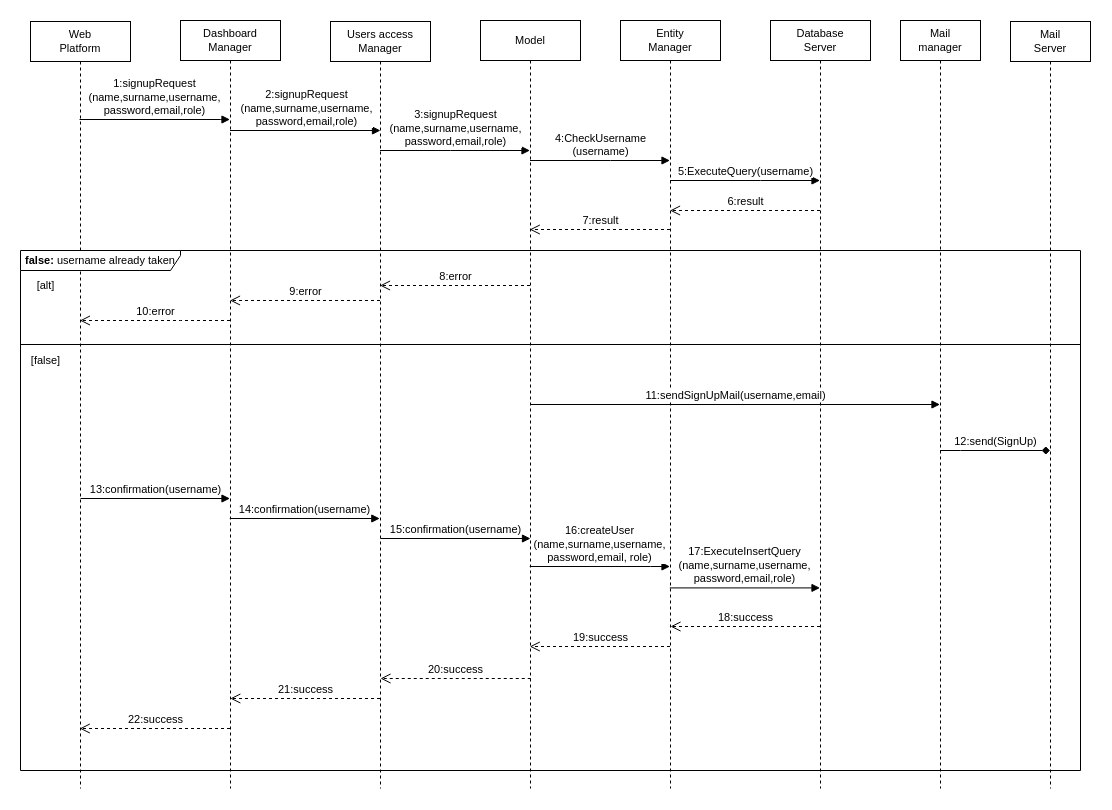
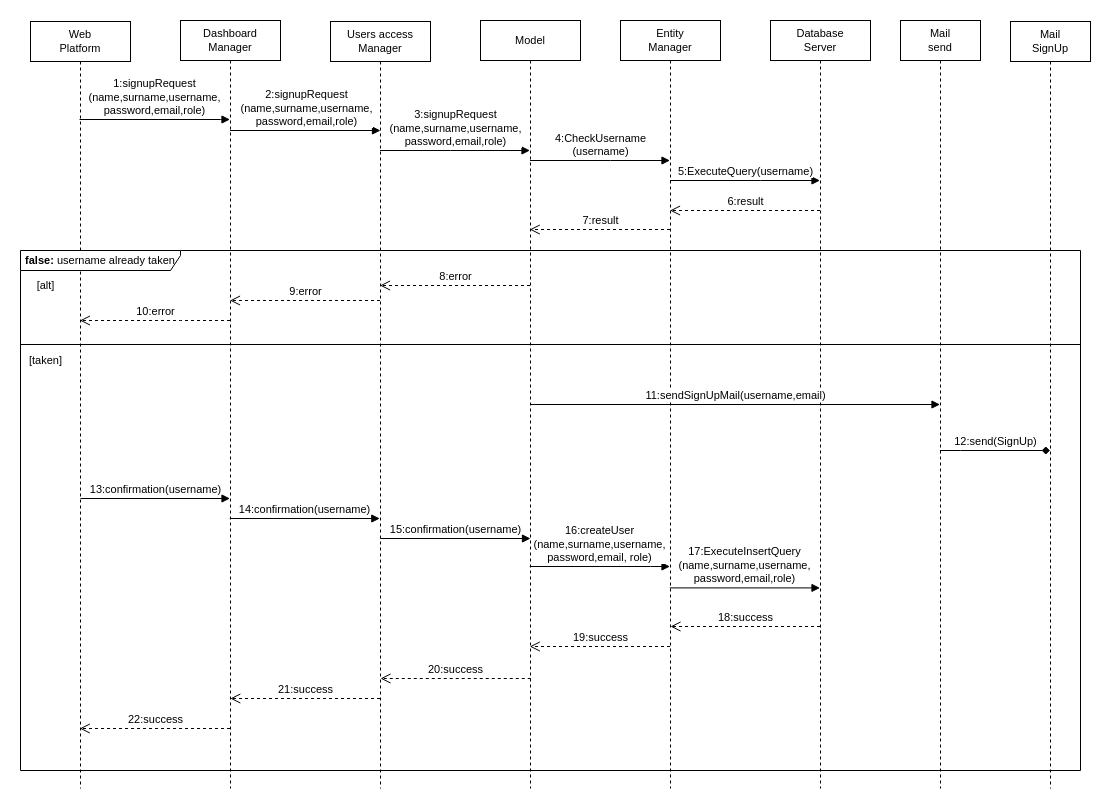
- <mxCell id="29" value="Mail&lt;br style=&quot;font-size: 11px;&quot;&gt;manager" style="shape=umlLifeline;perimeter=lifelinePerimeter;whiteSpace=wrap;html=1;container=1;dropTarget=0;collapsible=0;recursiveResize=0;outlineConnect=0;portConstraint=eastwest;newEdgeStyle={&quot;curved&quot;:0,&quot;rounded&quot;:0};fontSize=11;" vertex="1" parent="1"><mxGeometry x="900" y="20" width="80" height="768" as="geometry" /></mxCell>
+ <mxCell id="29" value="Mail&lt;br style=&quot;font-size: 11px;&quot;&gt;send" style="shape=umlLifeline;perimeter=lifelinePerimeter;whiteSpace=wrap;html=1;container=1;dropTarget=0;collapsible=0;recursiveResize=0;outlineConnect=0;portConstraint=eastwest;newEdgeStyle={&quot;curved&quot;:0,&quot;rounded&quot;:0};fontSize=11;" vertex="1" parent="1"><mxGeometry x="900" y="20" width="80" height="768" as="geometry" /></mxCell>
- <mxCell id="30" value="Mail&lt;br style=&quot;font-size: 11px;&quot;&gt;Server" style="shape=umlLifeline;perimeter=lifelinePerimeter;whiteSpace=wrap;html=1;container=1;dropTarget=0;collapsible=0;recursiveResize=0;outlineConnect=0;portConstraint=eastwest;newEdgeStyle={&quot;curved&quot;:0,&quot;rounded&quot;:0};fontSize=11;" vertex="1" parent="1"><mxGeometry x="1010" y="21" width="80" height="767" as="geometry" /></mxCell>
+ <mxCell id="30" value="Mail&lt;br style=&quot;font-size: 11px;&quot;&gt;SignUp" style="shape=umlLifeline;perimeter=lifelinePerimeter;whiteSpace=wrap;html=1;container=1;dropTarget=0;collapsible=0;recursiveResize=0;outlineConnect=0;portConstraint=eastwest;newEdgeStyle={&quot;curved&quot;:0,&quot;rounded&quot;:0};fontSize=11;" vertex="1" parent="1"><mxGeometry x="1010" y="21" width="80" height="767" as="geometry" /></mxCell>
- <mxCell id="21" value="[false]" style="text;html=1;align=center;verticalAlign=middle;resizable=0;points=[];autosize=1;strokeColor=none;fillColor=none;fontSize=11;" parent="1" vertex="1"><mxGeometry x="20" y="345" width="50" height="30" as="geometry" /></mxCell>
+ <mxCell id="21" value="[taken]" style="text;html=1;align=center;verticalAlign=middle;resizable=0;points=[];autosize=1;strokeColor=none;fillColor=none;fontSize=11;" parent="1" vertex="1"><mxGeometry x="20" y="345" width="50" height="30" as="geometry" /></mxCell>
